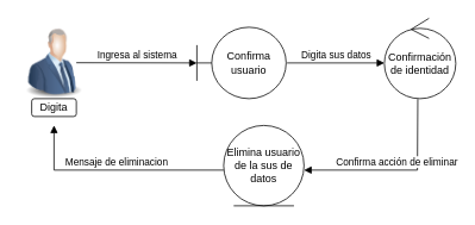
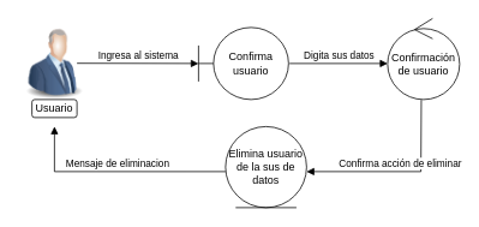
- <mxCell id="6" value="Confirmación de identidad" style="ellipse;shape=umlControl;whiteSpace=wrap;html=1;" vertex="1" parent="1"><mxGeometry x="430" y="20" width="80" height="90" as="geometry" /></mxCell>
+ <mxCell id="6" value="Confirmación de usuario" style="ellipse;shape=umlControl;whiteSpace=wrap;html=1;" vertex="1" parent="1"><mxGeometry x="430" y="20" width="80" height="90" as="geometry" /></mxCell>
- <mxCell id="3" value="Digita" style="rounded=1;whiteSpace=wrap;html=1;" vertex="1" parent="1"><mxGeometry x="35" y="110" width="50" height="20" as="geometry" /></mxCell>
+ <mxCell id="3" value="Usuario" style="rounded=1;whiteSpace=wrap;html=1;" vertex="1" parent="1"><mxGeometry x="35" y="110" width="50" height="20" as="geometry" /></mxCell>
